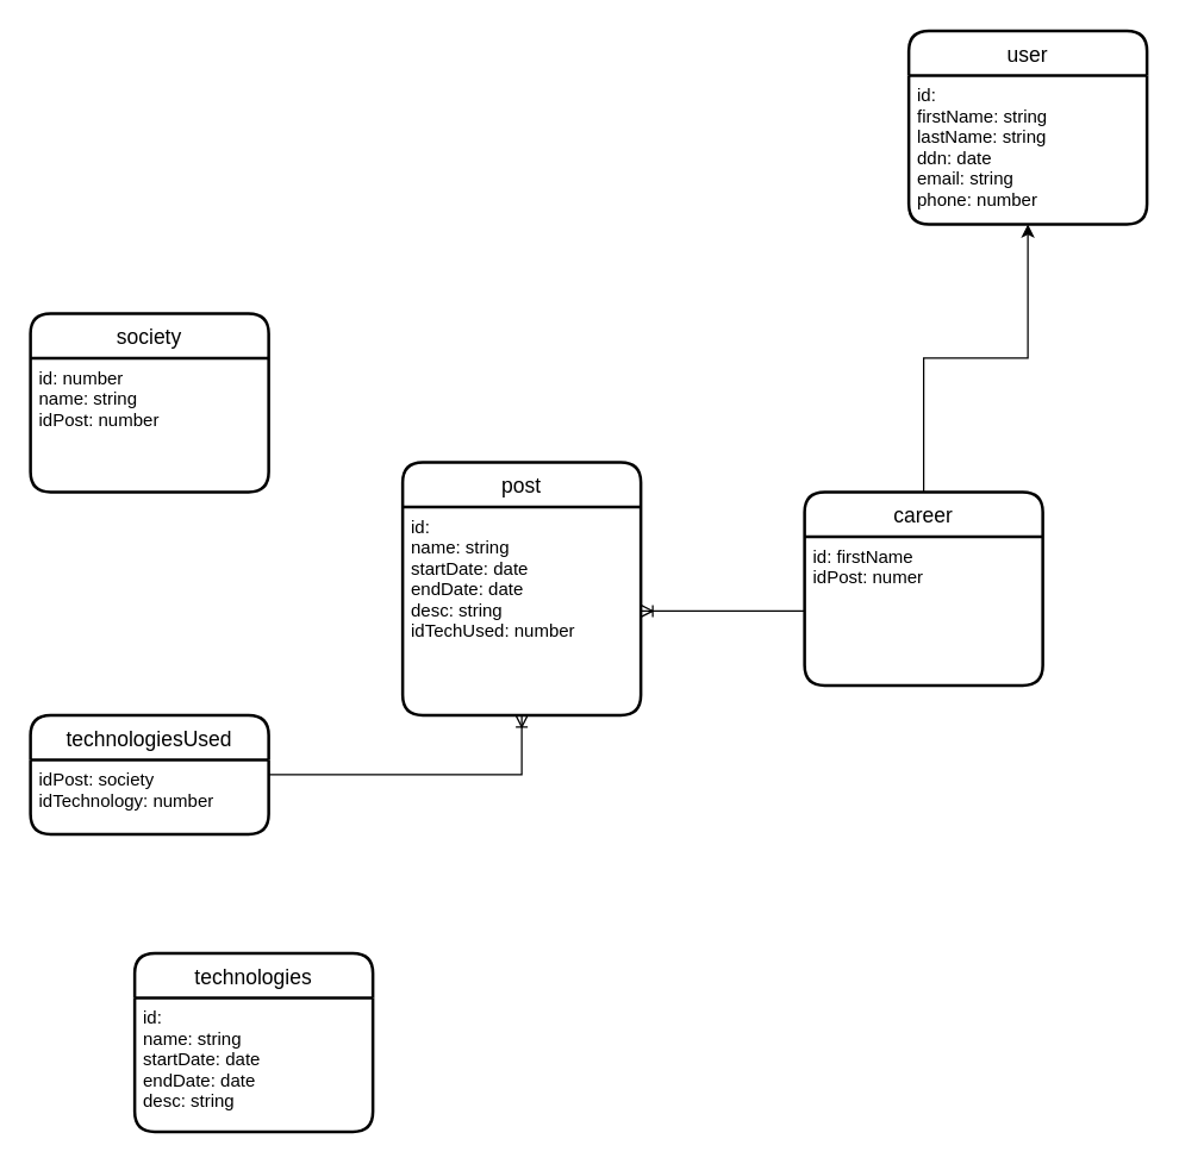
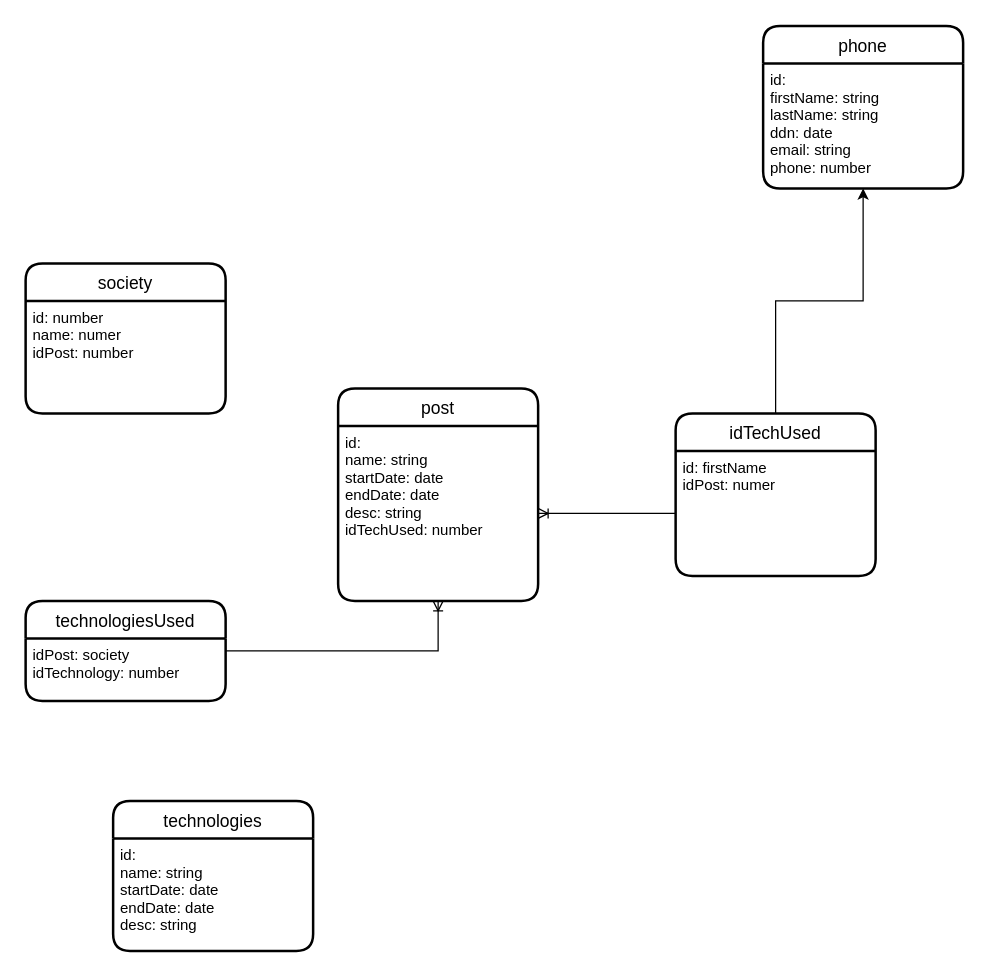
- <mxCell id="11" value="user" style="swimlane;childLayout=stackLayout;horizontal=1;startSize=30;horizontalStack=0;rounded=1;fontSize=14;fontStyle=0;strokeWidth=2;resizeParent=0;resizeLast=1;shadow=0;dashed=0;align=center;" parent="1" vertex="1"><mxGeometry x="610" y="20" width="160" height="130" as="geometry" /></mxCell>
+ <mxCell id="11" value="phone" style="swimlane;childLayout=stackLayout;horizontal=1;startSize=30;horizontalStack=0;rounded=1;fontSize=14;fontStyle=0;strokeWidth=2;resizeParent=0;resizeLast=1;shadow=0;dashed=0;align=center;" parent="1" vertex="1"><mxGeometry x="610" y="20" width="160" height="130" as="geometry" /></mxCell>
- <mxCell id="3" value="id: number&#10;name: string&#10;idPost: number&#10;" style="align=left;strokeColor=none;fillColor=none;spacingLeft=4;fontSize=12;verticalAlign=top;resizable=0;rotatable=0;part=1;" parent="2" vertex="1"><mxGeometry y="30" width="160" height="90" as="geometry" /></mxCell>
+ <mxCell id="3" value="id: number&#10;name: numer&#10;idPost: number&#10;" style="align=left;strokeColor=none;fillColor=none;spacingLeft=4;fontSize=12;verticalAlign=top;resizable=0;rotatable=0;part=1;" parent="2" vertex="1"><mxGeometry y="30" width="160" height="90" as="geometry" /></mxCell>
- <mxCell id="14" value="career" style="swimlane;childLayout=stackLayout;horizontal=1;startSize=30;horizontalStack=0;rounded=1;fontSize=14;fontStyle=0;strokeWidth=2;resizeParent=0;resizeLast=1;shadow=0;dashed=0;align=center;" parent="1" vertex="1"><mxGeometry x="540" y="330" width="160" height="130" as="geometry" /></mxCell>
+ <mxCell id="14" value="idTechUsed" style="swimlane;childLayout=stackLayout;horizontal=1;startSize=30;horizontalStack=0;rounded=1;fontSize=14;fontStyle=0;strokeWidth=2;resizeParent=0;resizeLast=1;shadow=0;dashed=0;align=center;" parent="1" vertex="1"><mxGeometry x="540" y="330" width="160" height="130" as="geometry" /></mxCell>
